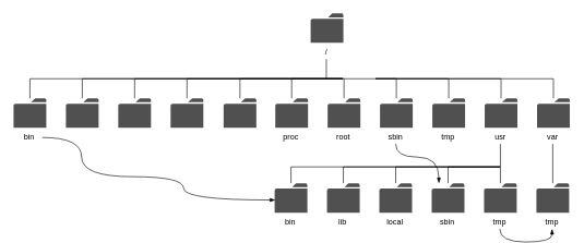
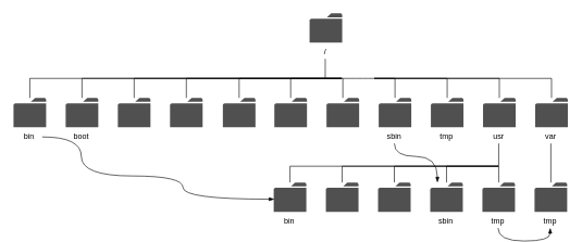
+ <mxCell id="28" value="boot" style="text;html=1;strokeColor=none;fillColor=none;align=center;verticalAlign=middle;whiteSpace=wrap;rounded=0;" parent="26" vertex="1"><mxGeometry x="4" y="50" width="40" height="20" as="geometry" /></mxCell>
- <mxCell id="76" value="proc" style="text;html=1;strokeColor=none;fillColor=none;align=center;verticalAlign=middle;whiteSpace=wrap;rounded=0;" vertex="1" parent="74"><mxGeometry x="4" y="50" width="40" height="20" as="geometry" /></mxCell>
- <mxCell id="19" value="root" style="text;html=1;strokeColor=none;fillColor=none;align=center;verticalAlign=middle;whiteSpace=wrap;rounded=0;" parent="17" vertex="1"><mxGeometry x="4" y="50" width="40" height="20" as="geometry" /></mxCell>
- <mxCell id="51" value="lib" style="text;html=1;strokeColor=none;fillColor=none;align=center;verticalAlign=middle;whiteSpace=wrap;rounded=0;" parent="49" vertex="1"><mxGeometry x="4" y="50" width="40" height="20" as="geometry" /></mxCell>
- <mxCell id="60" value="local" style="text;html=1;strokeColor=none;fillColor=none;align=center;verticalAlign=middle;whiteSpace=wrap;rounded=0;" parent="58" vertex="1"><mxGeometry x="4" y="50" width="40" height="20" as="geometry" /></mxCell>
